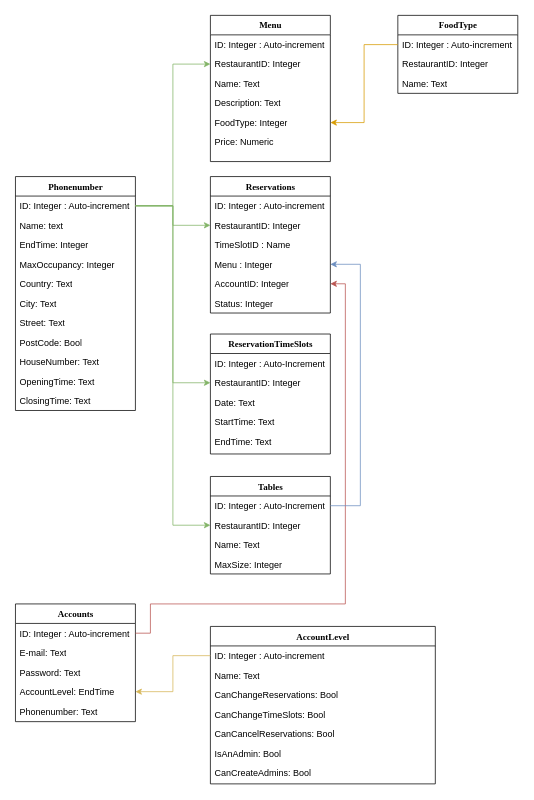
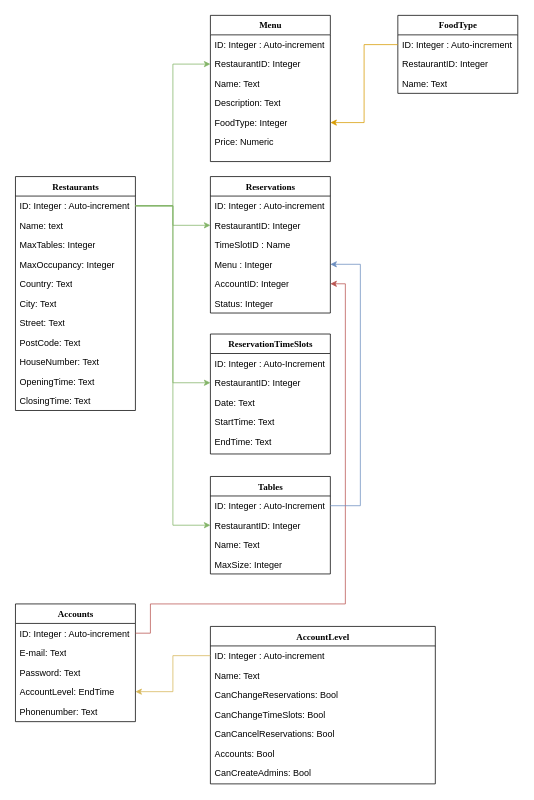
- <mxCell id="35" value="Phonenumber" style="swimlane;html=1;fontStyle=1;align=center;verticalAlign=top;childLayout=stackLayout;horizontal=1;startSize=26;horizontalStack=0;resizeParent=1;resizeLast=0;collapsible=1;marginBottom=0;swimlaneFillColor=#ffffff;rounded=0;shadow=0;comic=0;labelBackgroundColor=none;strokeWidth=1;fillColor=none;fontFamily=Verdana;fontSize=12" vertex="1" parent="1"><mxGeometry x="20" y="235" width="160" height="312" as="geometry" /></mxCell>
+ <mxCell id="35" value="Restaurants" style="swimlane;html=1;fontStyle=1;align=center;verticalAlign=top;childLayout=stackLayout;horizontal=1;startSize=26;horizontalStack=0;resizeParent=1;resizeLast=0;collapsible=1;marginBottom=0;swimlaneFillColor=#ffffff;rounded=0;shadow=0;comic=0;labelBackgroundColor=none;strokeWidth=1;fillColor=none;fontFamily=Verdana;fontSize=12" vertex="1" parent="1"><mxGeometry x="20" y="235" width="160" height="312" as="geometry" /></mxCell>
- <mxCell id="38" value="EndTime:&amp;nbsp;Integer" style="text;html=1;strokeColor=none;fillColor=none;align=left;verticalAlign=top;spacingLeft=4;spacingRight=4;whiteSpace=wrap;overflow=hidden;rotatable=0;points=[[0,0.5],[1,0.5]];portConstraint=eastwest;" vertex="1" parent="35"><mxGeometry y="78" width="160" height="26" as="geometry" /></mxCell>
+ <mxCell id="38" value="MaxTables:&amp;nbsp;Integer" style="text;html=1;strokeColor=none;fillColor=none;align=left;verticalAlign=top;spacingLeft=4;spacingRight=4;whiteSpace=wrap;overflow=hidden;rotatable=0;points=[[0,0.5],[1,0.5]];portConstraint=eastwest;" vertex="1" parent="35"><mxGeometry y="78" width="160" height="26" as="geometry" /></mxCell>
- <mxCell id="43" value="PostCode: Bool" style="text;html=1;strokeColor=none;fillColor=none;align=left;verticalAlign=top;spacingLeft=4;spacingRight=4;whiteSpace=wrap;overflow=hidden;rotatable=0;points=[[0,0.5],[1,0.5]];portConstraint=eastwest;" vertex="1" parent="35"><mxGeometry y="208" width="160" height="26" as="geometry" /></mxCell>
+ <mxCell id="43" value="PostCode: Text" style="text;html=1;strokeColor=none;fillColor=none;align=left;verticalAlign=top;spacingLeft=4;spacingRight=4;whiteSpace=wrap;overflow=hidden;rotatable=0;points=[[0,0.5],[1,0.5]];portConstraint=eastwest;" vertex="1" parent="35"><mxGeometry y="208" width="160" height="26" as="geometry" /></mxCell>
- <mxCell id="32" value="IsAnAdmin: Bool" style="text;html=1;strokeColor=none;fillColor=none;align=left;verticalAlign=top;spacingLeft=4;spacingRight=4;whiteSpace=wrap;overflow=hidden;rotatable=0;points=[[0,0.5],[1,0.5]];portConstraint=eastwest;" vertex="1" parent="26"><mxGeometry y="156" width="300" height="26" as="geometry" /></mxCell>
+ <mxCell id="32" value="Accounts: Bool" style="text;html=1;strokeColor=none;fillColor=none;align=left;verticalAlign=top;spacingLeft=4;spacingRight=4;whiteSpace=wrap;overflow=hidden;rotatable=0;points=[[0,0.5],[1,0.5]];portConstraint=eastwest;" vertex="1" parent="26"><mxGeometry y="156" width="300" height="26" as="geometry" /></mxCell>
